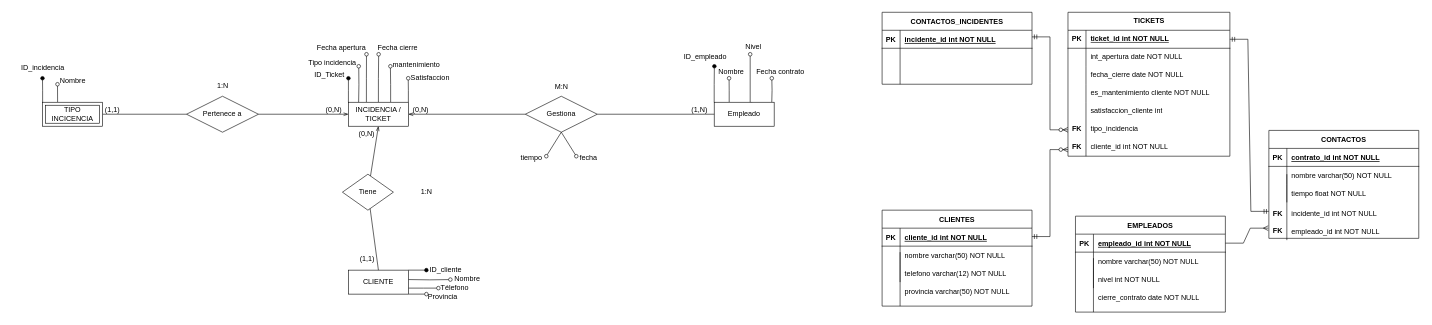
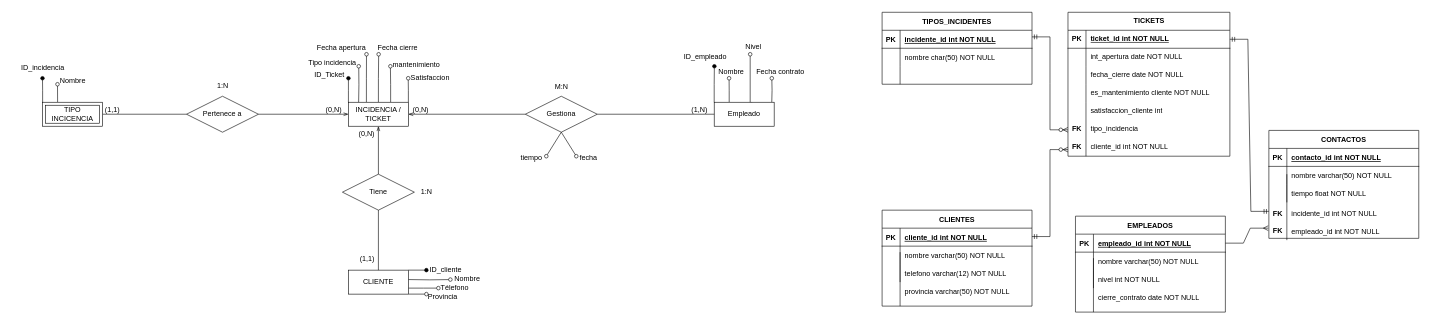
- <mxCell id="48" value="CONTACTOS_INCIDENTES" style="shape=table;startSize=30;container=1;collapsible=1;childLayout=tableLayout;fixedRows=1;rowLines=0;fontStyle=1;align=center;resizeLast=1;" parent="1" vertex="1"><mxGeometry x="1470" y="20" width="250" height="120" as="geometry" /></mxCell>
+ <mxCell id="48" value="TIPOS_INCIDENTES" style="shape=table;startSize=30;container=1;collapsible=1;childLayout=tableLayout;fixedRows=1;rowLines=0;fontStyle=1;align=center;resizeLast=1;" parent="1" vertex="1"><mxGeometry x="1470" y="20" width="250" height="120" as="geometry" /></mxCell>
+ <mxCell id="54" value="nombre char(50) NOT NULL" style="shape=partialRectangle;overflow=hidden;connectable=0;fillColor=none;top=0;left=0;bottom=0;right=0;align=left;spacingLeft=6;" parent="52" vertex="1"><mxGeometry x="30" width="220" height="30" as="geometry"><mxRectangle width="220" height="30" as="alternateBounds" /></mxGeometry></mxCell>
- <mxCell id="62" value="contrato_id int NOT NULL" style="shape=partialRectangle;overflow=hidden;connectable=0;fillColor=none;top=0;left=0;bottom=0;right=0;align=left;spacingLeft=6;fontStyle=5;" parent="60" vertex="1"><mxGeometry x="30" width="220" height="30" as="geometry"><mxRectangle width="220" height="30" as="alternateBounds" /></mxGeometry></mxCell>
+ <mxCell id="62" value="contacto_id int NOT NULL" style="shape=partialRectangle;overflow=hidden;connectable=0;fillColor=none;top=0;left=0;bottom=0;right=0;align=left;spacingLeft=6;fontStyle=5;" parent="60" vertex="1"><mxGeometry x="30" width="220" height="30" as="geometry"><mxRectangle width="220" height="30" as="alternateBounds" /></mxGeometry></mxCell>
- <mxCell id="102" value="Tiene" style="shape=rhombus;perimeter=rhombusPerimeter;whiteSpace=wrap;html=1;align=center;" parent="1" vertex="1"><mxGeometry x="570" y="290" width="85" height="60" as="geometry" /></mxCell>
+ <mxCell id="102" value="Tiene" style="shape=rhombus;perimeter=rhombusPerimeter;whiteSpace=wrap;html=1;align=center;" parent="1" vertex="1"><mxGeometry x="570" y="290" width="120" height="60" as="geometry" /></mxCell>
